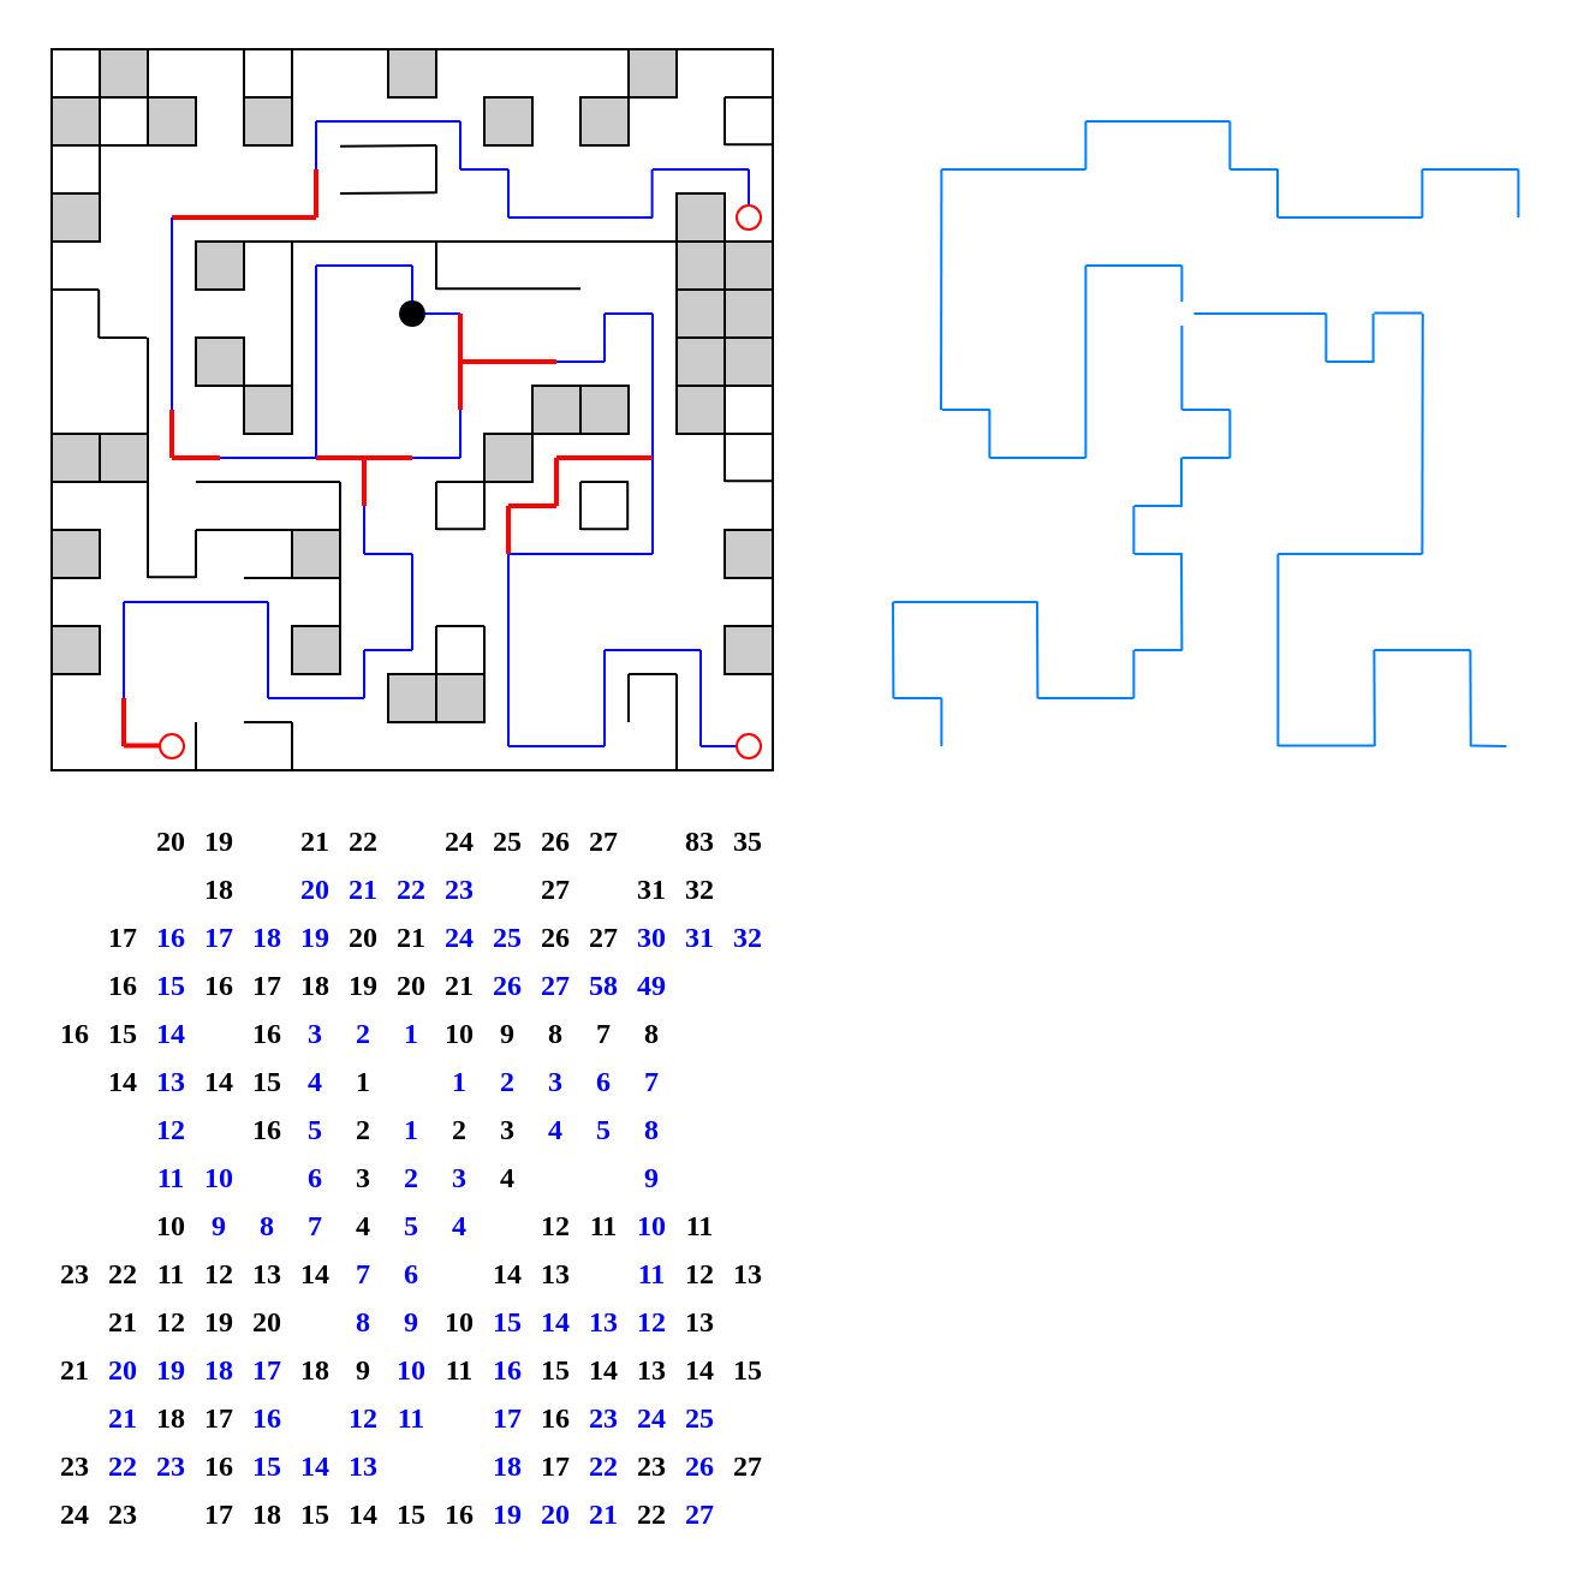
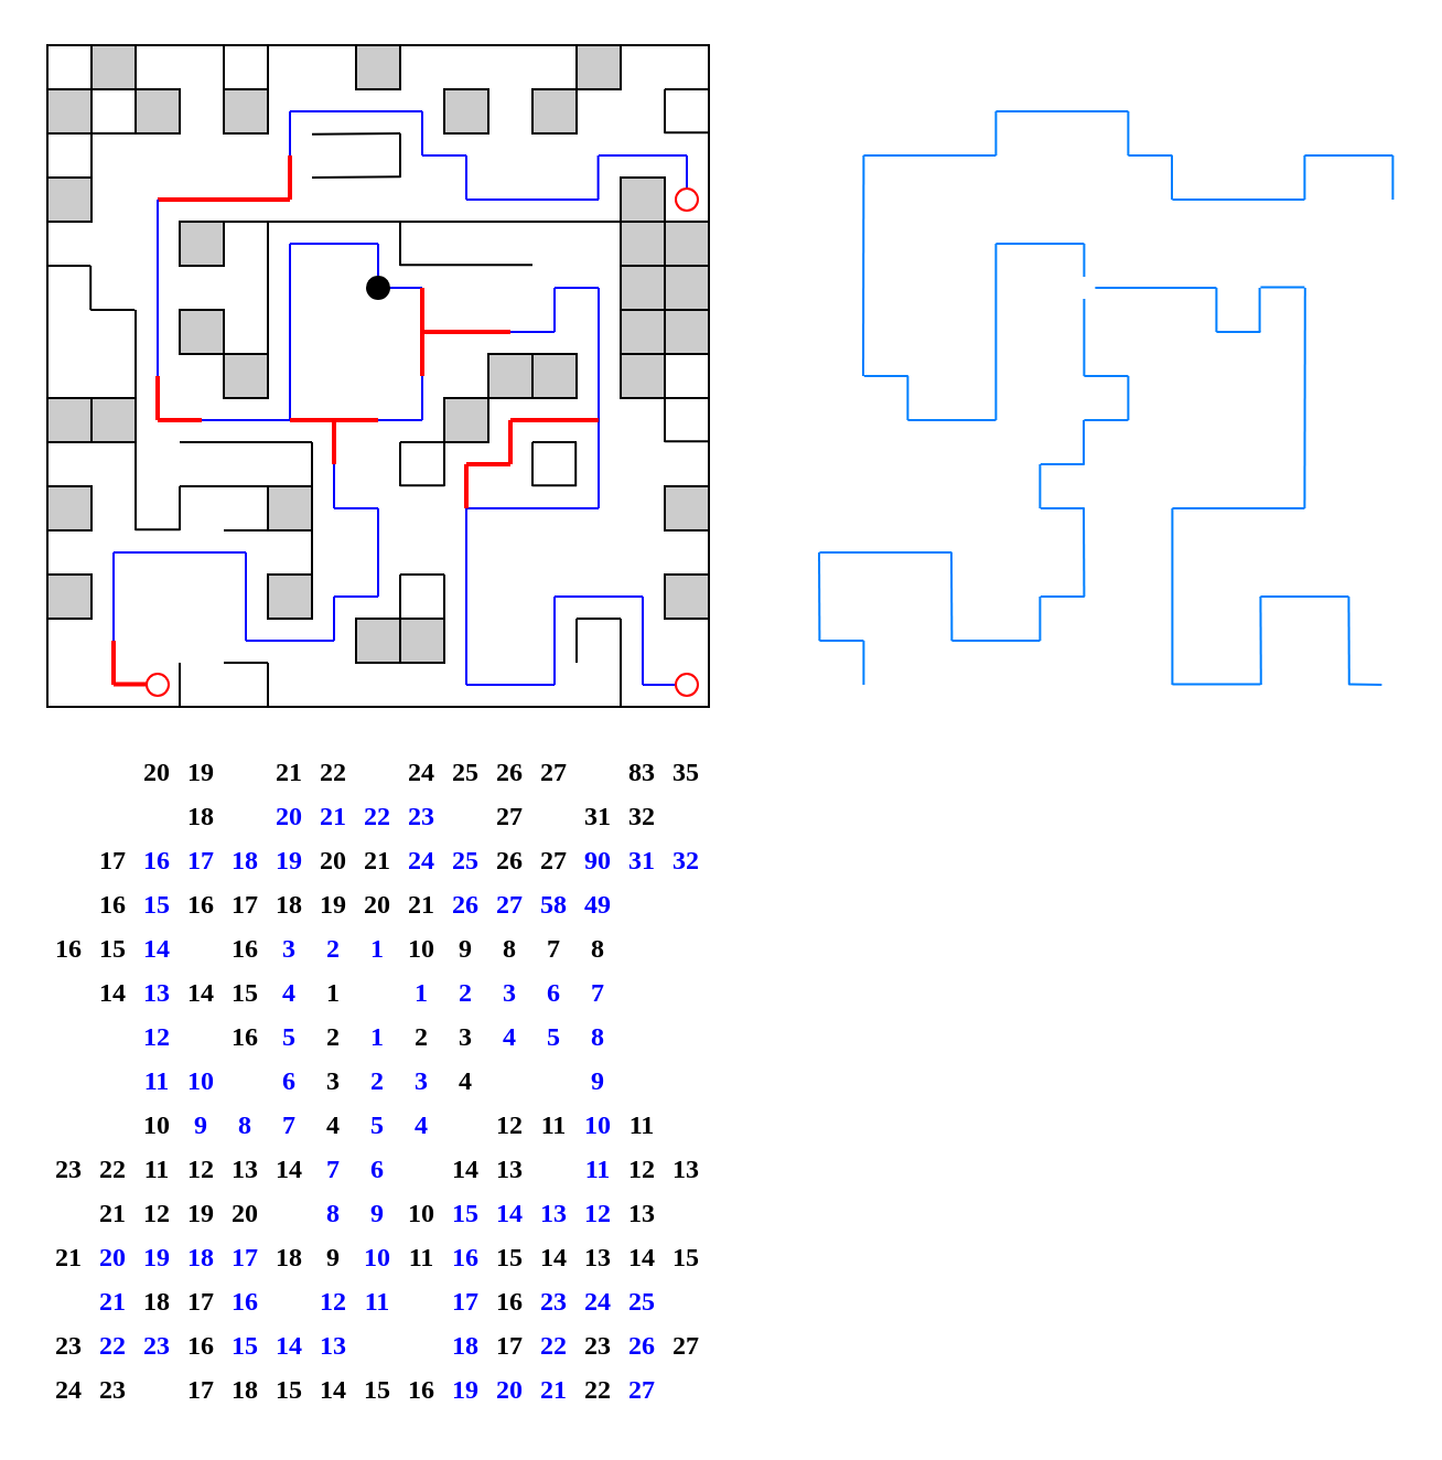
- <mxCell id="162" value="30" style="text;html=1;align=center;verticalAlign=middle;whiteSpace=wrap;rounded=0;fontFamily=&quot;Latin Mono Regular 12&quot;;fontStyle=1;fontColor=#0000FF;" parent="130" vertex="1"><mxGeometry x="240" y="40" width="20" height="20" as="geometry" /></mxCell>
+ <mxCell id="162" value="90" style="text;html=1;align=center;verticalAlign=middle;whiteSpace=wrap;rounded=0;fontFamily=&quot;Latin Mono Regular 12&quot;;fontStyle=1;fontColor=#0000FF;" parent="130" vertex="1"><mxGeometry x="240" y="40" width="20" height="20" as="geometry" /></mxCell>
